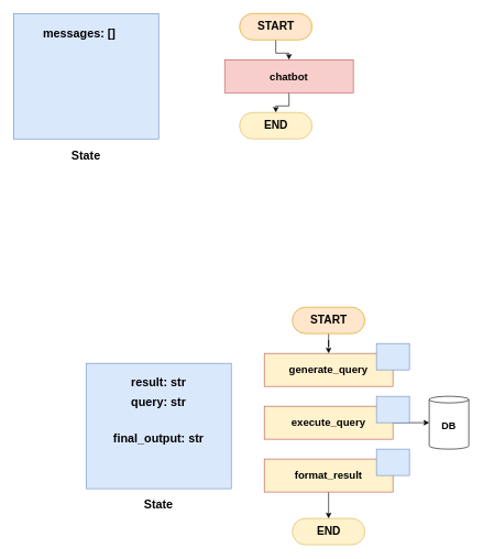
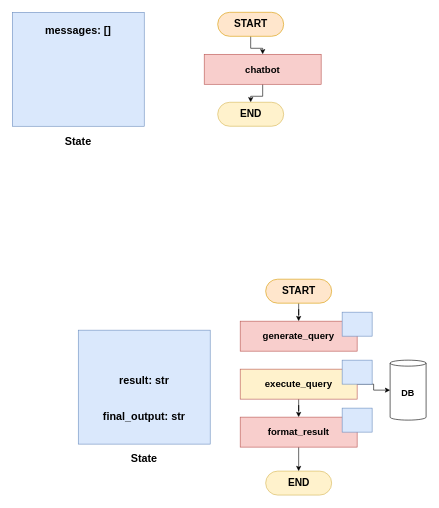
- <mxCell id="9" value="messages: []" style="text;html=1;align=center;verticalAlign=middle;whiteSpace=wrap;rounded=0;fontStyle=1;fontSize=18;" vertex="1" parent="1"><mxGeometry x="30" y="40" width="180" height="20" as="geometry" /></mxCell>
+ <mxCell id="9" value="messages: []" style="text;html=1;align=center;verticalAlign=middle;whiteSpace=wrap;rounded=0;fontStyle=1;fontSize=18;" vertex="1" parent="1"><mxGeometry x="40" y="40" width="180" height="20" as="geometry" /></mxCell>
- <mxCell id="13" value="generate_query" style="rounded=0;whiteSpace=wrap;html=1;fontStyle=1;fontSize=16;fillColor=#fff2cc;strokeColor=#b85450;" vertex="1" parent="1"><mxGeometry x="400" y="535" width="195" height="50" as="geometry" /></mxCell>
+ <mxCell id="13" value="generate_query" style="rounded=0;whiteSpace=wrap;html=1;fontStyle=1;fontSize=16;fillColor=#f8cecc;strokeColor=#b85450;" vertex="1" parent="1"><mxGeometry x="400" y="535" width="195" height="50" as="geometry" /></mxCell>
- <mxCell id="22" value="result: str" style="text;html=1;align=center;verticalAlign=middle;whiteSpace=wrap;rounded=0;fontStyle=1;fontSize=18;" vertex="1" parent="1"><mxGeometry x="150" y="570" width="180" height="20" as="geometry" /></mxCell>
+ <mxCell id="22" value="result: str" style="text;html=1;align=center;verticalAlign=middle;whiteSpace=wrap;rounded=0;fontStyle=1;fontSize=18;" vertex="1" parent="1"><mxGeometry x="150" y="625" width="180" height="20" as="geometry" /></mxCell>
- <mxCell id="21" value="query: str" style="text;html=1;align=center;verticalAlign=middle;whiteSpace=wrap;rounded=0;fontStyle=1;fontSize=18;" vertex="1" parent="1"><mxGeometry x="150" y="600" width="180" height="20" as="geometry" /></mxCell>
- <mxCell id="24" value="DB" style="shape=cylinder3;whiteSpace=wrap;html=1;boundedLbl=1;backgroundOutline=1;size=5;fontStyle=1;fontSize=15;" vertex="1" parent="1"><mxGeometry x="650" y="600" width="60" height="80" as="geometry" /></mxCell>
+ <mxCell id="24" value="DB" style="shape=cylinder3;whiteSpace=wrap;html=1;boundedLbl=1;backgroundOutline=1;size=5;fontStyle=1;fontSize=15;" vertex="1" parent="1"><mxGeometry x="650" y="600" width="60" height="100" as="geometry" /></mxCell>
- <mxCell id="23" value="final_output: str" style="text;html=1;align=center;verticalAlign=middle;whiteSpace=wrap;rounded=0;fontStyle=1;fontSize=18;" vertex="1" parent="1"><mxGeometry x="150" y="655" width="180" height="20" as="geometry" /></mxCell>
+ <mxCell id="23" value="final_output: str" style="text;html=1;align=center;verticalAlign=middle;whiteSpace=wrap;rounded=0;fontStyle=1;fontSize=18;" vertex="1" parent="1"><mxGeometry x="150" y="685" width="180" height="20" as="geometry" /></mxCell>
+ <mxCell id="14" style="edgeStyle=orthogonalEdgeStyle;rounded=0;orthogonalLoop=1;jettySize=auto;html=1;entryX=0.5;entryY=0;entryDx=0;entryDy=0;" edge="1" parent="1" source="16" target="18"><mxGeometry relative="1" as="geometry" /></mxCell>
- <mxCell id="18" value="format_result" style="rounded=0;whiteSpace=wrap;html=1;fontStyle=1;fontSize=16;fillColor=#fff2cc;strokeColor=#b85450;" vertex="1" parent="1"><mxGeometry x="400" y="695" width="195" height="50" as="geometry" /></mxCell>
+ <mxCell id="18" value="format_result" style="rounded=0;whiteSpace=wrap;html=1;fontStyle=1;fontSize=16;fillColor=#f8cecc;strokeColor=#b85450;" vertex="1" parent="1"><mxGeometry x="400" y="695" width="195" height="50" as="geometry" /></mxCell>
